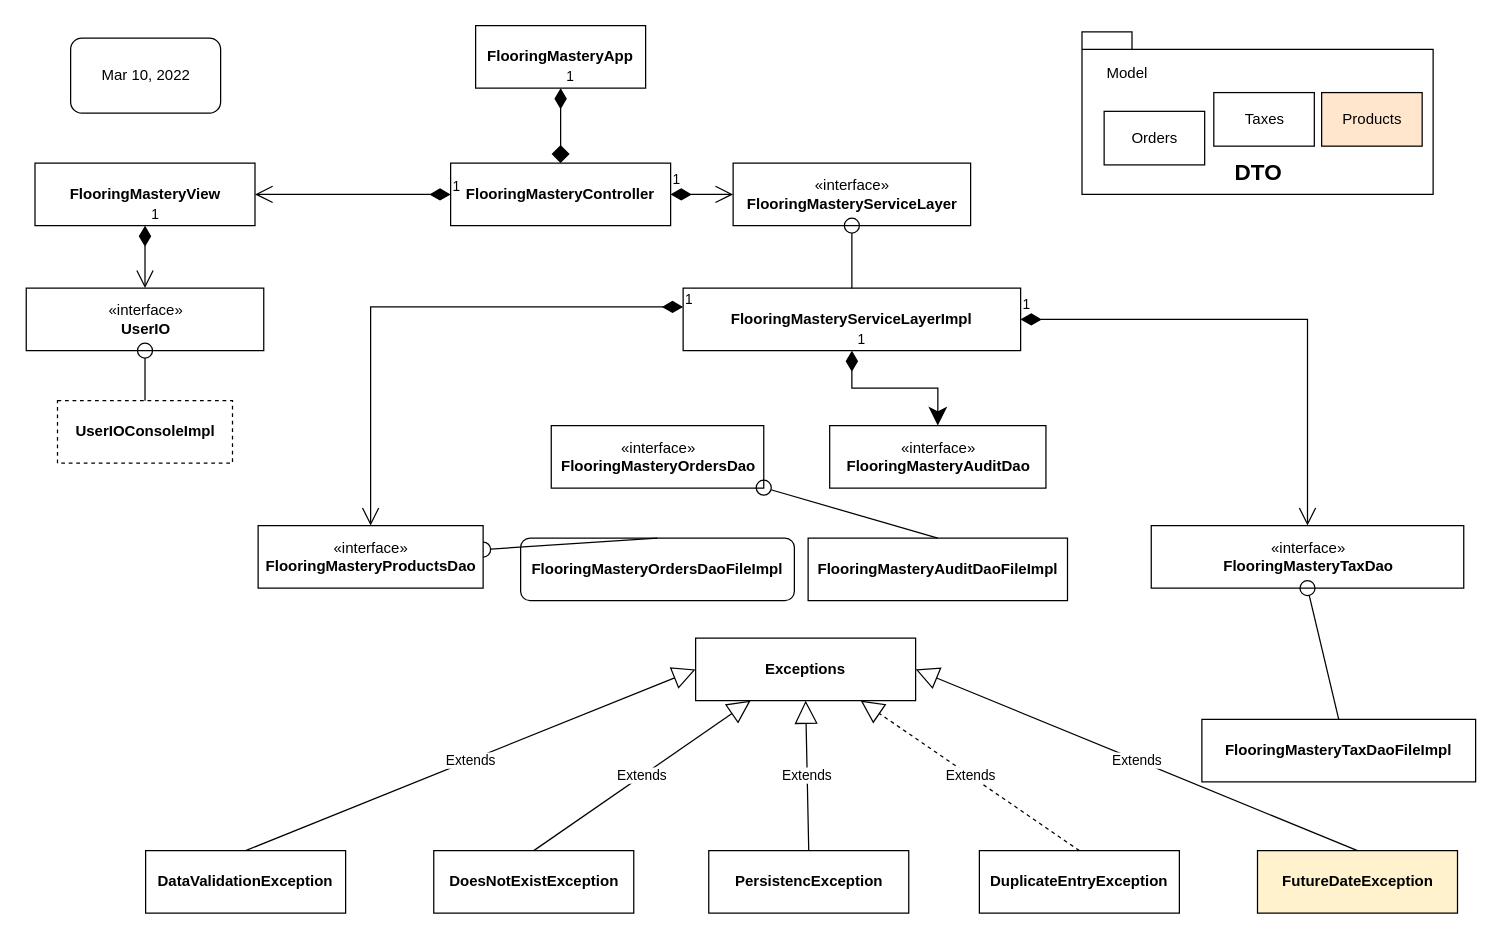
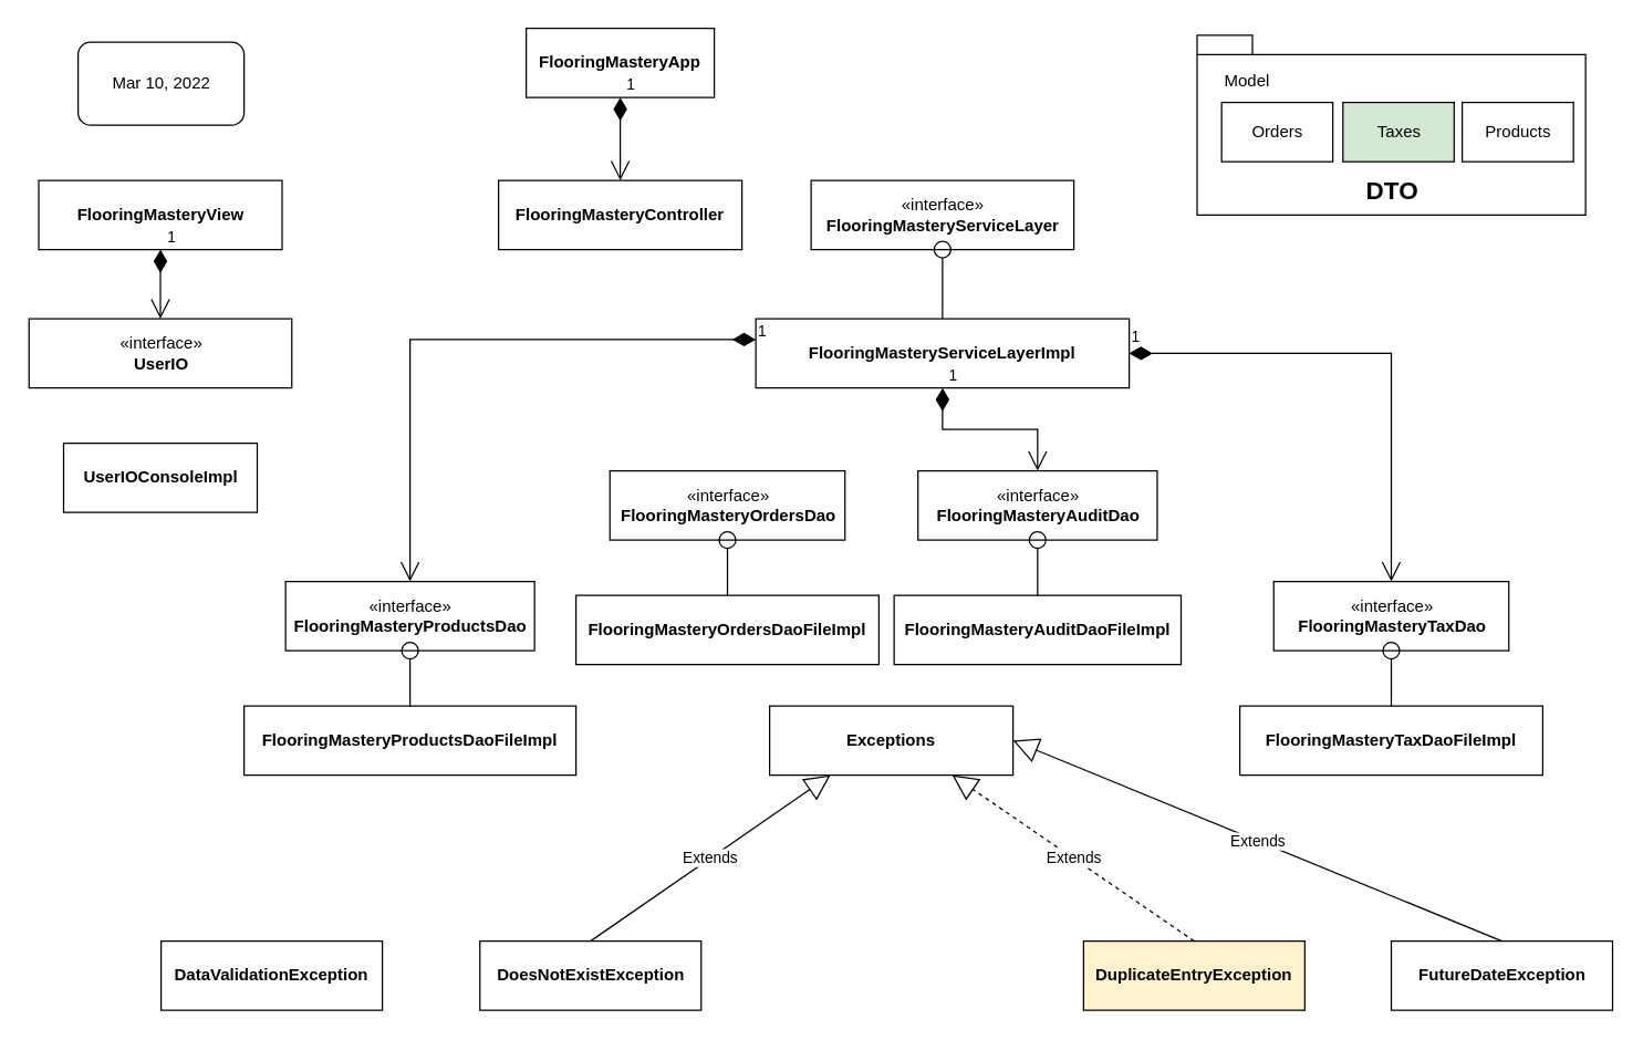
- <mxCell id="25" value="Taxes" style="html=1;" parent="22" vertex="1"><mxGeometry x="95.041" y="38.571" width="80.419" height="42.857" as="geometry" /></mxCell>
+ <mxCell id="25" value="Taxes" style="html=1;fillColor=#d5e8d4;" parent="22" vertex="1"><mxGeometry x="95.041" y="38.571" width="80.419" height="42.857" as="geometry" /></mxCell>
- <mxCell id="26" value="Products" style="html=1;fillColor=#ffe6cc;" parent="22" vertex="1"><mxGeometry x="181.308" y="38.571" width="80.419" height="42.857" as="geometry" /></mxCell>
+ <mxCell id="26" value="Products" style="html=1;" parent="22" vertex="1"><mxGeometry x="181.308" y="38.571" width="80.419" height="42.857" as="geometry" /></mxCell>
- <mxCell id="24" value="Orders" style="html=1;" parent="22" vertex="1"><mxGeometry x="7.311" y="53.571" width="80.419" height="42.857" as="geometry" /></mxCell>
+ <mxCell id="24" value="Orders" style="html=1;" parent="22" vertex="1"><mxGeometry x="7.311" y="38.571" width="80.419" height="42.857" as="geometry" /></mxCell>
- <mxCell id="4" value="1" style="endArrow=diamond;html=1;endSize=12;startArrow=diamondThin;startSize=14;startFill=1;edgeStyle=orthogonalEdgeStyle;align=left;verticalAlign=bottom;rounded=0;exitX=0.5;exitY=1;exitDx=0;exitDy=0;entryX=0.5;entryY=0;entryDx=0;entryDy=0;" parent="1" source="2" target="3" edge="1"><mxGeometry x="-1" y="3" relative="1" as="geometry"><mxPoint x="476" y="250" as="sourcePoint" /><mxPoint x="636" y="250" as="targetPoint" /></mxGeometry></mxCell>
+ <mxCell id="4" value="1" style="endArrow=open;html=1;endSize=12;startArrow=diamondThin;startSize=14;startFill=1;edgeStyle=orthogonalEdgeStyle;align=left;verticalAlign=bottom;rounded=0;exitX=0.5;exitY=1;exitDx=0;exitDy=0;entryX=0.5;entryY=0;entryDx=0;entryDy=0;" parent="1" source="2" target="3" edge="1"><mxGeometry x="-1" y="3" relative="1" as="geometry"><mxPoint x="476" y="250" as="sourcePoint" /><mxPoint x="636" y="250" as="targetPoint" /></mxGeometry></mxCell>
- <mxCell id="12" value="1" style="endArrow=open;html=1;endSize=12;startArrow=diamondThin;startSize=14;startFill=1;edgeStyle=orthogonalEdgeStyle;align=left;verticalAlign=bottom;rounded=0;exitX=0;exitY=0.5;exitDx=0;exitDy=0;entryX=1;entryY=0.5;entryDx=0;entryDy=0;" parent="1" source="3" target="9" edge="1"><mxGeometry x="-1" y="3" relative="1" as="geometry"><mxPoint x="276" y="290" as="sourcePoint" /><mxPoint x="436" y="290" as="targetPoint" /></mxGeometry></mxCell>
- <mxCell id="11" value="1" style="endArrow=open;html=1;endSize=12;startArrow=diamondThin;startSize=14;startFill=1;edgeStyle=orthogonalEdgeStyle;align=left;verticalAlign=bottom;rounded=0;exitX=1;exitY=0.5;exitDx=0;exitDy=0;entryX=0;entryY=0.5;entryDx=0;entryDy=0;" parent="1" source="3" target="6" edge="1"><mxGeometry x="-1" y="3" relative="1" as="geometry"><mxPoint x="276" y="290" as="sourcePoint" /><mxPoint x="436" y="290" as="targetPoint" /></mxGeometry></mxCell>
- <mxCell id="16" value="" style="endArrow=oval;endFill=0;endSize=12;html=1;rounded=0;entryX=0.5;entryY=1;entryDx=0;entryDy=0;exitX=0.5;exitY=0;exitDx=0;exitDy=0;" parent="1" source="10" target="8" edge="1"><mxGeometry width="160" relative="1" as="geometry"><mxPoint x="167.5" y="290" as="sourcePoint" /><mxPoint x="327.5" y="290" as="targetPoint" /></mxGeometry></mxCell>
- <mxCell id="39" value="1" style="endArrow=classic;html=1;endSize=12;startArrow=diamondThin;startSize=14;startFill=1;edgeStyle=orthogonalEdgeStyle;align=left;verticalAlign=bottom;rounded=0;entryX=0.5;entryY=0;entryDx=0;entryDy=0;" edge="1" parent="1" source="5" target="14"><mxGeometry x="-1" y="3" relative="1" as="geometry"><mxPoint x="566" y="320" as="sourcePoint" /><mxPoint x="726" y="320" as="targetPoint" /></mxGeometry></mxCell>
+ <mxCell id="39" value="1" style="endArrow=open;html=1;endSize=12;startArrow=diamondThin;startSize=14;startFill=1;edgeStyle=orthogonalEdgeStyle;align=left;verticalAlign=bottom;rounded=0;entryX=0.5;entryY=0;entryDx=0;entryDy=0;" edge="1" parent="1" source="5" target="14"><mxGeometry x="-1" y="3" relative="1" as="geometry"><mxPoint x="566" y="320" as="sourcePoint" /><mxPoint x="726" y="320" as="targetPoint" /></mxGeometry></mxCell>
- <mxCell id="10" value="&lt;p style=&quot;margin: 0px ; margin-top: 4px ; text-align: center&quot;&gt;&lt;br&gt;&lt;b&gt;UserIOConsoleImpl&lt;/b&gt;&lt;/p&gt;" style="verticalAlign=top;align=left;overflow=fill;fontSize=12;fontFamily=Helvetica;html=1;dashed=1;" parent="1" vertex="1"><mxGeometry x="45.5" y="320" width="140" height="50" as="geometry" /></mxCell>
+ <mxCell id="10" value="&lt;p style=&quot;margin: 0px ; margin-top: 4px ; text-align: center&quot;&gt;&lt;br&gt;&lt;b&gt;UserIOConsoleImpl&lt;/b&gt;&lt;/p&gt;" style="verticalAlign=top;align=left;overflow=fill;fontSize=12;fontFamily=Helvetica;html=1;" parent="1" vertex="1"><mxGeometry x="45.5" y="320" width="140" height="50" as="geometry" /></mxCell>
- <mxCell id="20" value="" style="endArrow=oval;endFill=0;endSize=12;html=1;rounded=0;exitX=0.5;exitY=0;exitDx=0;exitDy=0;" parent="1" source="18" target="15" edge="1"><mxGeometry width="160" relative="1" as="geometry"><mxPoint x="276" y="290" as="sourcePoint" /><mxPoint x="436" y="290" as="targetPoint" /></mxGeometry></mxCell>
+ <mxCell id="20" value="" style="endArrow=oval;endFill=0;endSize=12;html=1;rounded=0;exitX=0.5;exitY=0;exitDx=0;exitDy=0;entryX=0.5;entryY=1;entryDx=0;entryDy=0;" parent="1" source="18" target="14" edge="1"><mxGeometry width="160" relative="1" as="geometry"><mxPoint x="276" y="290" as="sourcePoint" /><mxPoint x="436" y="290" as="targetPoint" /></mxGeometry></mxCell>
- <mxCell id="19" value="" style="endArrow=oval;endFill=0;endSize=12;html=1;rounded=0;exitX=0.5;exitY=0;exitDx=0;exitDy=0;" parent="1" source="17" target="28" edge="1"><mxGeometry width="160" relative="1" as="geometry"><mxPoint x="276" y="290" as="sourcePoint" /><mxPoint x="436" y="290" as="targetPoint" /></mxGeometry></mxCell>
+ <mxCell id="19" value="" style="endArrow=oval;endFill=0;endSize=12;html=1;rounded=0;exitX=0.5;exitY=0;exitDx=0;exitDy=0;entryX=0.5;entryY=1;entryDx=0;entryDy=0;" parent="1" source="17" target="15" edge="1"><mxGeometry width="160" relative="1" as="geometry"><mxPoint x="276" y="290" as="sourcePoint" /><mxPoint x="436" y="290" as="targetPoint" /></mxGeometry></mxCell>
- <mxCell id="32" value="«interface»&lt;br&gt;&lt;b&gt;FlooringMasteryTaxDao&lt;/b&gt;" style="html=1;" vertex="1" parent="1"><mxGeometry x="920.5" y="420" width="250" height="50" as="geometry" /></mxCell>
+ <mxCell id="32" value="«interface»&lt;br&gt;&lt;b&gt;FlooringMasteryTaxDao&lt;/b&gt;" style="html=1;" vertex="1" parent="1"><mxGeometry x="920.5" y="420" width="170" height="50" as="geometry" /></mxCell>
- <mxCell id="17" value="&lt;p style=&quot;margin: 0px ; margin-top: 4px ; text-align: center&quot;&gt;&lt;br&gt;&lt;b&gt;FlooringMasteryOrdersDaoFileImpl&lt;/b&gt;&lt;/p&gt;" style="verticalAlign=top;align=left;overflow=fill;fontSize=12;fontFamily=Helvetica;html=1;rounded=1;" parent="1" vertex="1"><mxGeometry x="416" y="430" width="219" height="50" as="geometry" /></mxCell>
+ <mxCell id="17" value="&lt;p style=&quot;margin: 0px ; margin-top: 4px ; text-align: center&quot;&gt;&lt;br&gt;&lt;b&gt;FlooringMasteryOrdersDaoFileImpl&lt;/b&gt;&lt;/p&gt;" style="verticalAlign=top;align=left;overflow=fill;fontSize=12;fontFamily=Helvetica;html=1;" parent="1" vertex="1"><mxGeometry x="416" y="430" width="219" height="50" as="geometry" /></mxCell>
+ <mxCell id="31" value="" style="endArrow=oval;endFill=0;endSize=12;html=1;rounded=0;exitX=0.5;exitY=0;exitDx=0;exitDy=0;entryX=0.5;entryY=1;entryDx=0;entryDy=0;" edge="1" parent="1" source="29" target="28"><mxGeometry width="160" relative="1" as="geometry"><mxPoint x="46" y="370" as="sourcePoint" /><mxPoint x="206" y="370" as="targetPoint" /></mxGeometry></mxCell>
+ <mxCell id="29" value="&lt;p style=&quot;margin: 0px ; margin-top: 4px ; text-align: center&quot;&gt;&lt;br&gt;&lt;b&gt;FlooringMasteryProductsDaoFileImpl&lt;/b&gt;&lt;/p&gt;" style="verticalAlign=top;align=left;overflow=fill;fontSize=12;fontFamily=Helvetica;html=1;" vertex="1" parent="1"><mxGeometry x="176" y="510" width="240" height="50" as="geometry" /></mxCell>
- <mxCell id="33" value="&lt;p style=&quot;margin: 0px ; margin-top: 4px ; text-align: center&quot;&gt;&lt;br&gt;&lt;b&gt;FlooringMasteryTaxDaoFileImpl&lt;/b&gt;&lt;/p&gt;" style="verticalAlign=top;align=left;overflow=fill;fontSize=12;fontFamily=Helvetica;html=1;" vertex="1" parent="1"><mxGeometry x="961" y="575" width="219" height="50" as="geometry" /></mxCell>
+ <mxCell id="33" value="&lt;p style=&quot;margin: 0px ; margin-top: 4px ; text-align: center&quot;&gt;&lt;br&gt;&lt;b&gt;FlooringMasteryTaxDaoFileImpl&lt;/b&gt;&lt;/p&gt;" style="verticalAlign=top;align=left;overflow=fill;fontSize=12;fontFamily=Helvetica;html=1;" vertex="1" parent="1"><mxGeometry x="896" y="510" width="219" height="50" as="geometry" /></mxCell>
- <mxCell id="46" value="Extends" style="endArrow=block;endSize=16;endFill=0;html=1;rounded=0;exitX=0.5;exitY=0;exitDx=0;exitDy=0;entryX=0;entryY=0.5;entryDx=0;entryDy=0;" edge="1" parent="1" source="41" target="21"><mxGeometry width="160" relative="1" as="geometry"><mxPoint x="200" y="650" as="sourcePoint" /><mxPoint x="360" y="650" as="targetPoint" /></mxGeometry></mxCell>
- <mxCell id="48" value="Extends" style="endArrow=block;endSize=16;endFill=0;html=1;rounded=0;exitX=0.5;exitY=0;exitDx=0;exitDy=0;entryX=0.5;entryY=1;entryDx=0;entryDy=0;" edge="1" parent="1" source="45" target="21"><mxGeometry width="160" relative="1" as="geometry"><mxPoint x="436.5" y="690" as="sourcePoint" /><mxPoint x="610" y="570" as="targetPoint" /></mxGeometry></mxCell>
- <mxCell id="45" value="&lt;p style=&quot;margin: 0px ; margin-top: 4px ; text-align: center&quot;&gt;&lt;br&gt;&lt;b&gt;PersistencException&lt;/b&gt;&lt;/p&gt;" style="verticalAlign=top;align=left;overflow=fill;fontSize=12;fontFamily=Helvetica;html=1;" vertex="1" parent="40"><mxGeometry x="450.5" width="160" height="50" as="geometry" /></mxCell>
- <mxCell id="43" value="&lt;p style=&quot;margin: 0px ; margin-top: 4px ; text-align: center&quot;&gt;&lt;br&gt;&lt;b&gt;DuplicateEntryException&lt;/b&gt;&lt;/p&gt;" style="verticalAlign=top;align=left;overflow=fill;fontSize=12;fontFamily=Helvetica;html=1;" vertex="1" parent="40"><mxGeometry x="667" width="160" height="50" as="geometry" /></mxCell>
+ <mxCell id="43" value="&lt;p style=&quot;margin: 0px ; margin-top: 4px ; text-align: center&quot;&gt;&lt;br&gt;&lt;b&gt;DuplicateEntryException&lt;/b&gt;&lt;/p&gt;" style="verticalAlign=top;align=left;overflow=fill;fontSize=12;fontFamily=Helvetica;html=1;fillColor=#fff2cc;" vertex="1" parent="40"><mxGeometry x="667" width="160" height="50" as="geometry" /></mxCell>
- <mxCell id="44" value="&lt;p style=&quot;margin: 0px ; margin-top: 4px ; text-align: center&quot;&gt;&lt;br&gt;&lt;b&gt;FutureDateException&lt;/b&gt;&lt;/p&gt;" style="verticalAlign=top;align=left;overflow=fill;fontSize=12;fontFamily=Helvetica;html=1;fillColor=#fff2cc;" vertex="1" parent="40"><mxGeometry x="889.5" width="160" height="50" as="geometry" /></mxCell>
+ <mxCell id="44" value="&lt;p style=&quot;margin: 0px ; margin-top: 4px ; text-align: center&quot;&gt;&lt;br&gt;&lt;b&gt;FutureDateException&lt;/b&gt;&lt;/p&gt;" style="verticalAlign=top;align=left;overflow=fill;fontSize=12;fontFamily=Helvetica;html=1;" vertex="1" parent="40"><mxGeometry x="889.5" width="160" height="50" as="geometry" /></mxCell>
